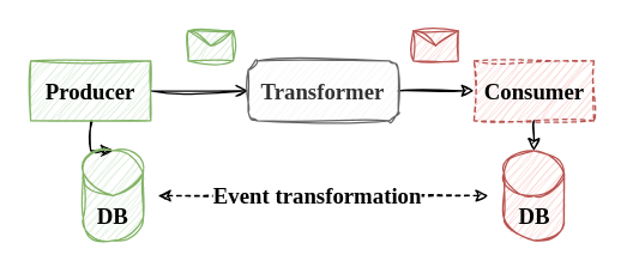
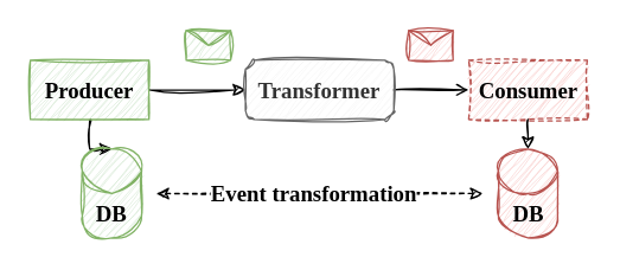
- <mxCell id="3" style="edgeStyle=orthogonalEdgeStyle;rounded=0;sketch=1;hachureGap=4;jiggle=2;curveFitting=1;orthogonalLoop=1;jettySize=auto;html=1;exitX=1;exitY=0.5;exitDx=0;exitDy=0;entryX=0;entryY=0.5;entryDx=0;entryDy=0;fontFamily=Architects Daughter;fontSource=https%3A%2F%2Ffonts.googleapis.com%2Fcss%3Ffamily%3DArchitects%2BDaughter;fontSize=16;endArrow=open;" edge="1" parent="1" source="4" target="14"><mxGeometry relative="1" as="geometry" /></mxCell>
+ <mxCell id="3" style="edgeStyle=orthogonalEdgeStyle;rounded=0;sketch=1;hachureGap=4;jiggle=2;curveFitting=1;orthogonalLoop=1;jettySize=auto;html=1;exitX=1;exitY=0.5;exitDx=0;exitDy=0;entryX=0;entryY=0.5;entryDx=0;entryDy=0;fontFamily=Architects Daughter;fontSource=https%3A%2F%2Ffonts.googleapis.com%2Fcss%3Ffamily%3DArchitects%2BDaughter;fontSize=16;" edge="1" parent="1" source="4" target="14"><mxGeometry relative="1" as="geometry" /></mxCell>
- <mxCell id="13" style="edgeStyle=orthogonalEdgeStyle;rounded=0;sketch=1;hachureGap=4;jiggle=2;curveFitting=1;orthogonalLoop=1;jettySize=auto;html=1;exitX=1;exitY=0.5;exitDx=0;exitDy=0;entryX=0;entryY=0.5;entryDx=0;entryDy=0;fontFamily=Architects Daughter;fontSource=https%3A%2F%2Ffonts.googleapis.com%2Fcss%3Ffamily%3DArchitects%2BDaughter;fontSize=16;" edge="1" parent="1" source="14" target="6"><mxGeometry relative="1" as="geometry" /></mxCell>
+ <mxCell id="13" style="edgeStyle=orthogonalEdgeStyle;rounded=0;sketch=1;hachureGap=4;jiggle=2;curveFitting=1;orthogonalLoop=1;jettySize=auto;html=1;exitX=1;exitY=0.5;exitDx=0;exitDy=0;entryX=0;entryY=0.5;entryDx=0;entryDy=0;fontFamily=Architects Daughter;fontSource=https%3A%2F%2Ffonts.googleapis.com%2Fcss%3Ffamily%3DArchitects%2BDaughter;fontSize=16;endArrow=open;" edge="1" parent="1" source="14" target="6"><mxGeometry relative="1" as="geometry" /></mxCell>
